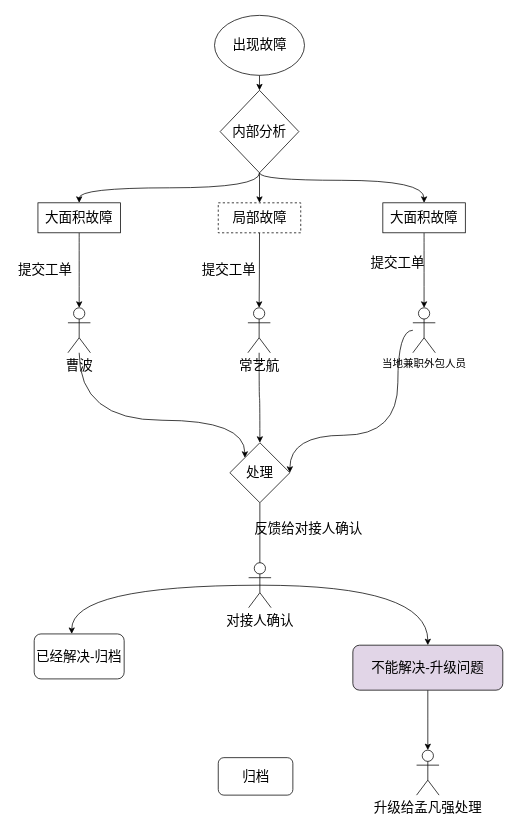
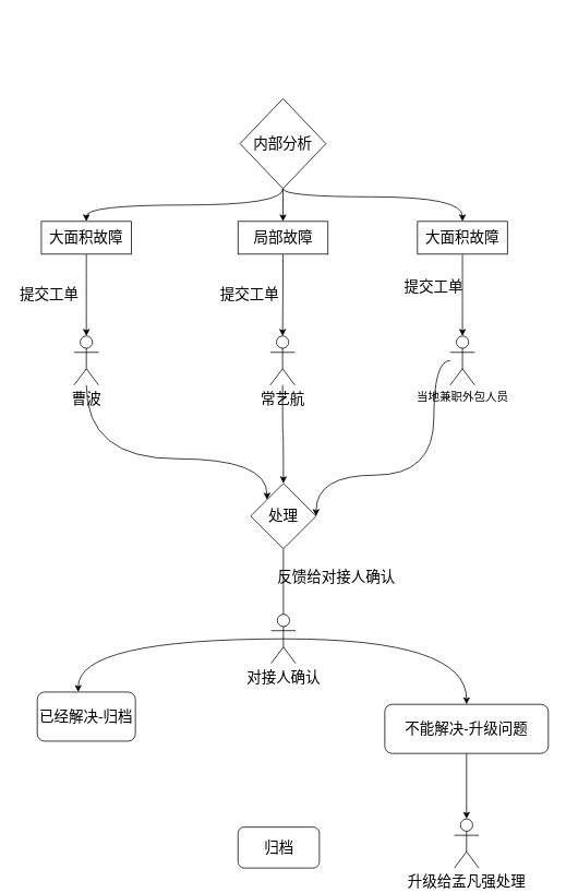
- <mxCell id="5" value="&lt;font style=&quot;font-size: 18px&quot;&gt;出现故障&lt;/font&gt;" style="ellipse;whiteSpace=wrap;html=1;" vertex="1" parent="1"><mxGeometry x="285.5" y="20" width="120" height="80" as="geometry" /></mxCell>
- <mxCell id="4" style="edgeStyle=orthogonalEdgeStyle;rounded=0;orthogonalLoop=1;jettySize=auto;html=1;exitX=0.5;exitY=1;exitDx=0;exitDy=0;entryX=0.5;entryY=0;entryDx=0;entryDy=0;" edge="1" parent="1" source="5" target="9"><mxGeometry relative="1" as="geometry" /></mxCell>
- <mxCell id="11" value="&lt;font style=&quot;font-size: 18px&quot;&gt;局部故障&lt;br&gt;&lt;/font&gt;" style="rounded=0;whiteSpace=wrap;html=1;dashed=1;" vertex="1" parent="1"><mxGeometry x="290.5" y="270" width="110" height="40" as="geometry" /></mxCell>
+ <mxCell id="11" value="&lt;font style=&quot;font-size: 18px&quot;&gt;局部故障&lt;br&gt;&lt;/font&gt;" style="rounded=0;whiteSpace=wrap;html=1;" vertex="1" parent="1"><mxGeometry x="290.5" y="270" width="110" height="40" as="geometry" /></mxCell>
- <mxCell id="29" value="&lt;font style=&quot;font-size: 18px&quot;&gt;不能解决-升级问题&lt;br&gt;&lt;/font&gt;" style="rounded=1;whiteSpace=wrap;html=1;fillColor=#e1d5e7;" vertex="1" parent="1"><mxGeometry x="470" y="860" width="200" height="60" as="geometry" /></mxCell>
+ <mxCell id="29" value="&lt;font style=&quot;font-size: 18px&quot;&gt;不能解决-升级问题&lt;br&gt;&lt;/font&gt;" style="rounded=1;whiteSpace=wrap;html=1;" vertex="1" parent="1"><mxGeometry x="470" y="860" width="200" height="60" as="geometry" /></mxCell>
